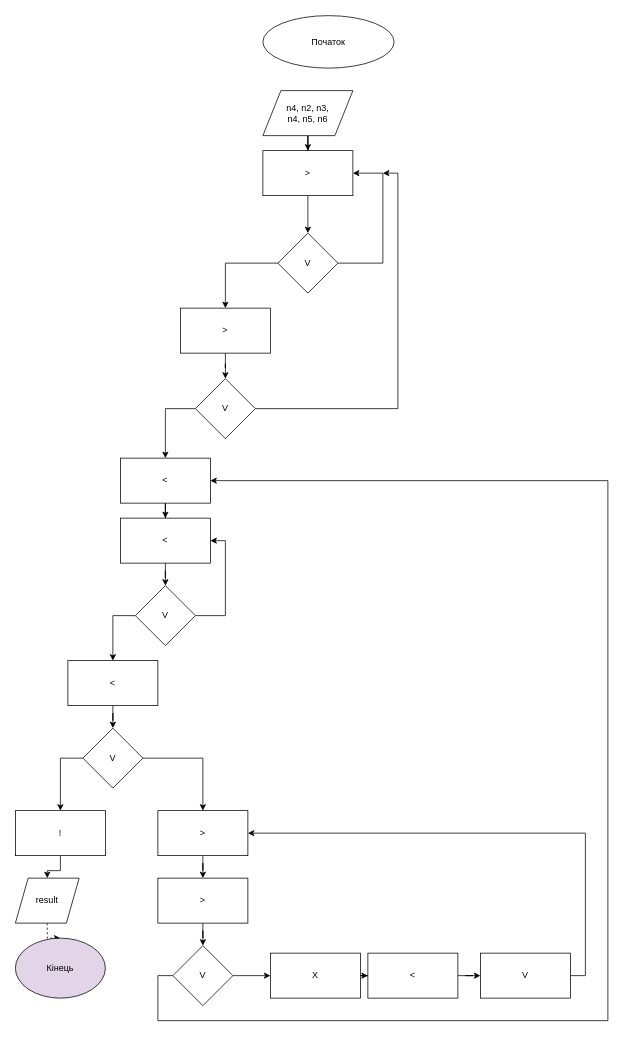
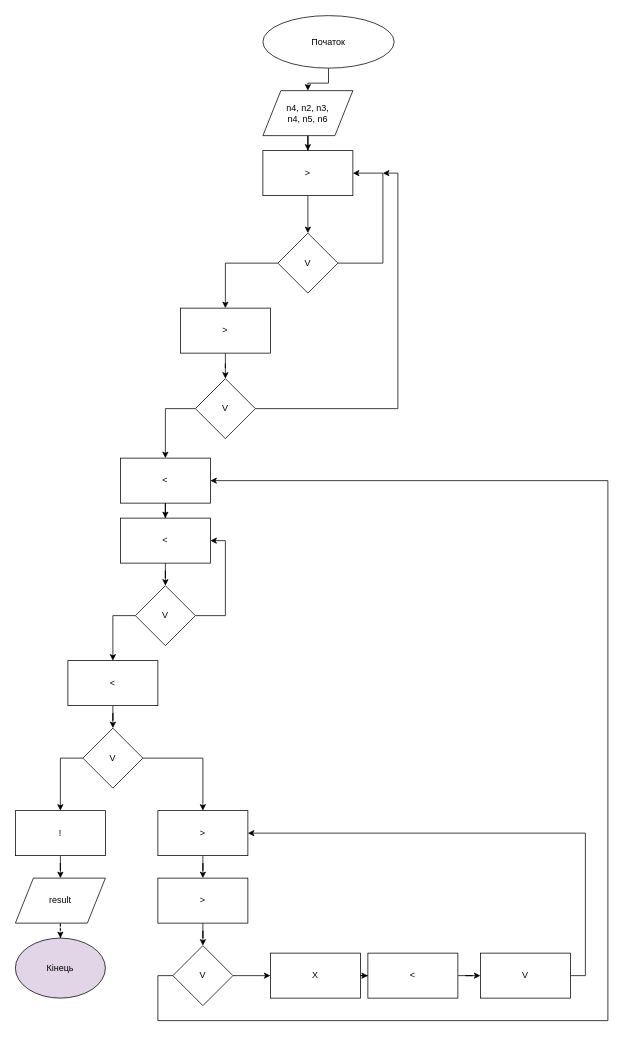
+ <mxCell id="2" value="" style="edgeStyle=orthogonalEdgeStyle;rounded=0;orthogonalLoop=1;jettySize=auto;html=1;" edge="1" parent="1" source="3" target="7"><mxGeometry relative="1" as="geometry" /></mxCell>
- <mxCell id="44" value="result" style="shape=parallelogram;perimeter=parallelogramPerimeter;whiteSpace=wrap;html=1;" vertex="1" parent="1"><mxGeometry x="20" y="1170" width="85" height="60" as="geometry" /></mxCell>
+ <mxCell id="44" value="result" style="shape=parallelogram;perimeter=parallelogramPerimeter;whiteSpace=wrap;html=1;" vertex="1" parent="1"><mxGeometry x="20" y="1170" width="120" height="60" as="geometry" /></mxCell>
